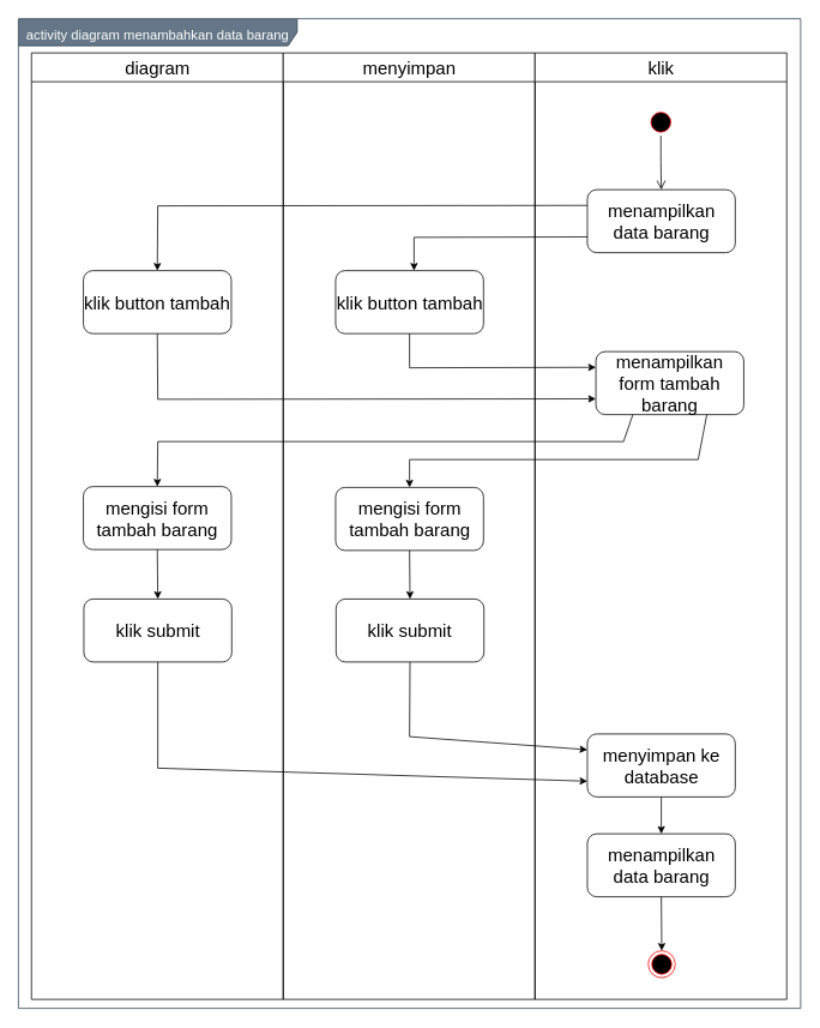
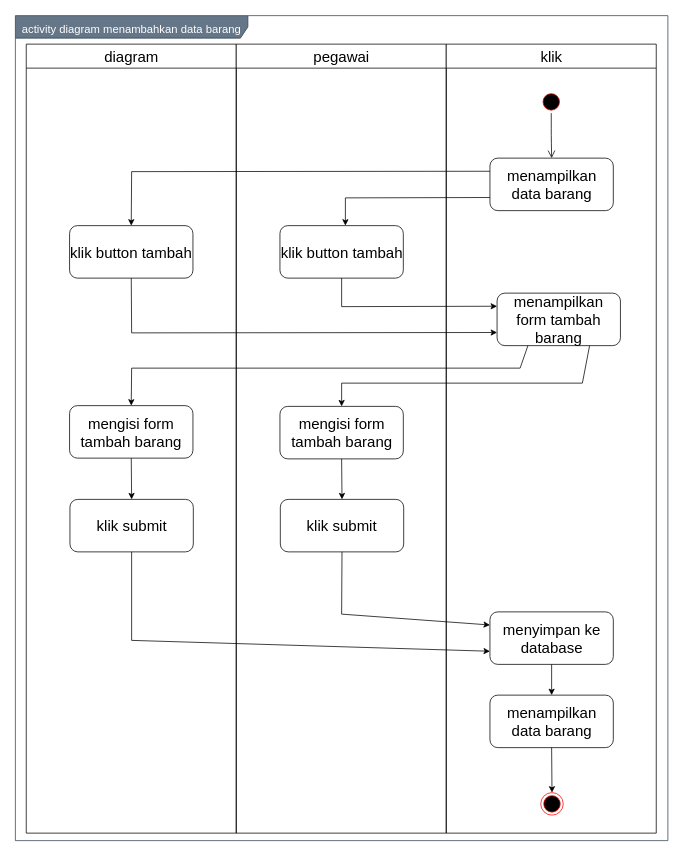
- <mxCell id="6" value="menyimpan" style="swimlane;whiteSpace=wrap;fontSize=20;fontStyle=0;startSize=32;" vertex="1" parent="1"><mxGeometry x="314.5" y="58" width="280" height="1052" as="geometry" /></mxCell>
+ <mxCell id="6" value="pegawai" style="swimlane;whiteSpace=wrap;fontSize=20;fontStyle=0;startSize=32;" vertex="1" parent="1"><mxGeometry x="314.5" y="58" width="280" height="1052" as="geometry" /></mxCell>
